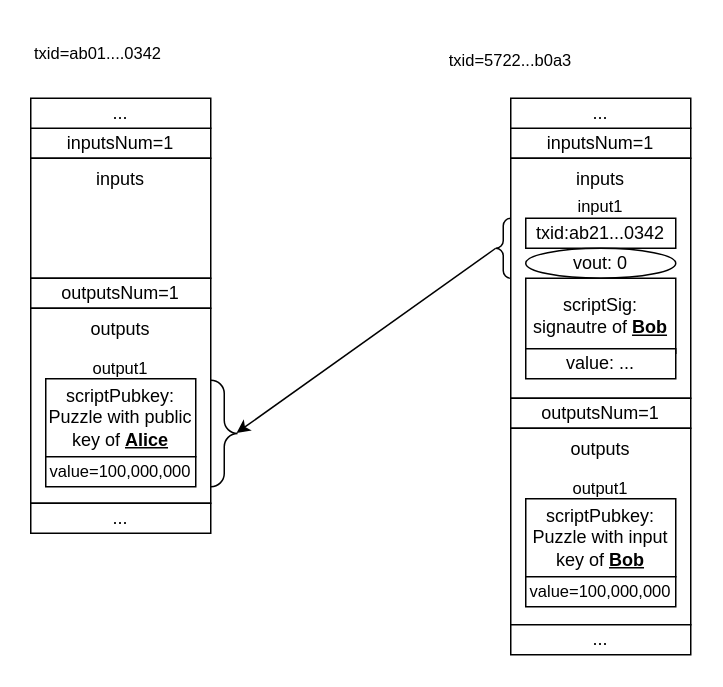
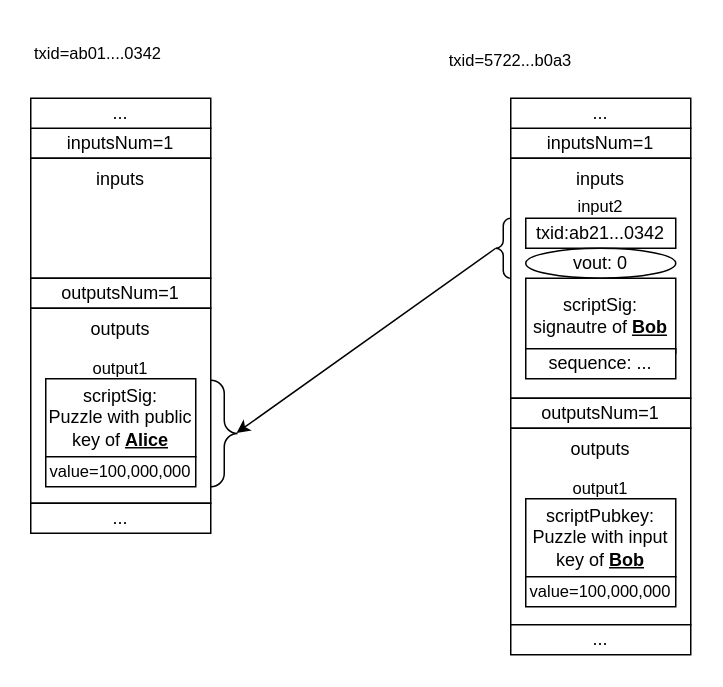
- <mxCell id="26" value="input1" style="text;html=1;strokeColor=none;fillColor=none;align=center;verticalAlign=middle;whiteSpace=wrap;rounded=0;fontSize=11;" vertex="1" parent="1"><mxGeometry x="370" y="122" width="60" height="30" as="geometry" /></mxCell>
+ <mxCell id="26" value="input2" style="text;html=1;strokeColor=none;fillColor=none;align=center;verticalAlign=middle;whiteSpace=wrap;rounded=0;fontSize=11;" vertex="1" parent="1"><mxGeometry x="370" y="122" width="60" height="30" as="geometry" /></mxCell>
- <mxCell id="25" value="value: ..." style="rounded=0;whiteSpace=wrap;html=1;" vertex="1" parent="1"><mxGeometry x="350" y="232" width="100" height="20" as="geometry" /></mxCell>
+ <mxCell id="25" value="sequence: ..." style="rounded=0;whiteSpace=wrap;html=1;" vertex="1" parent="1"><mxGeometry x="350" y="232" width="100" height="20" as="geometry" /></mxCell>
- <mxCell id="18" value="scriptPubkey:&lt;br&gt;Puzzle with public key of &lt;b&gt;&lt;u&gt;Alice&lt;/u&gt;&lt;/b&gt;" style="rounded=0;whiteSpace=wrap;html=1;" vertex="1" parent="1"><mxGeometry x="30" y="252" width="100" height="52" as="geometry" /></mxCell>
+ <mxCell id="18" value="scriptSig:&lt;br&gt;Puzzle with public key of &lt;b&gt;&lt;u&gt;Alice&lt;/u&gt;&lt;/b&gt;" style="rounded=0;whiteSpace=wrap;html=1;" vertex="1" parent="1"><mxGeometry x="30" y="252" width="100" height="52" as="geometry" /></mxCell>
